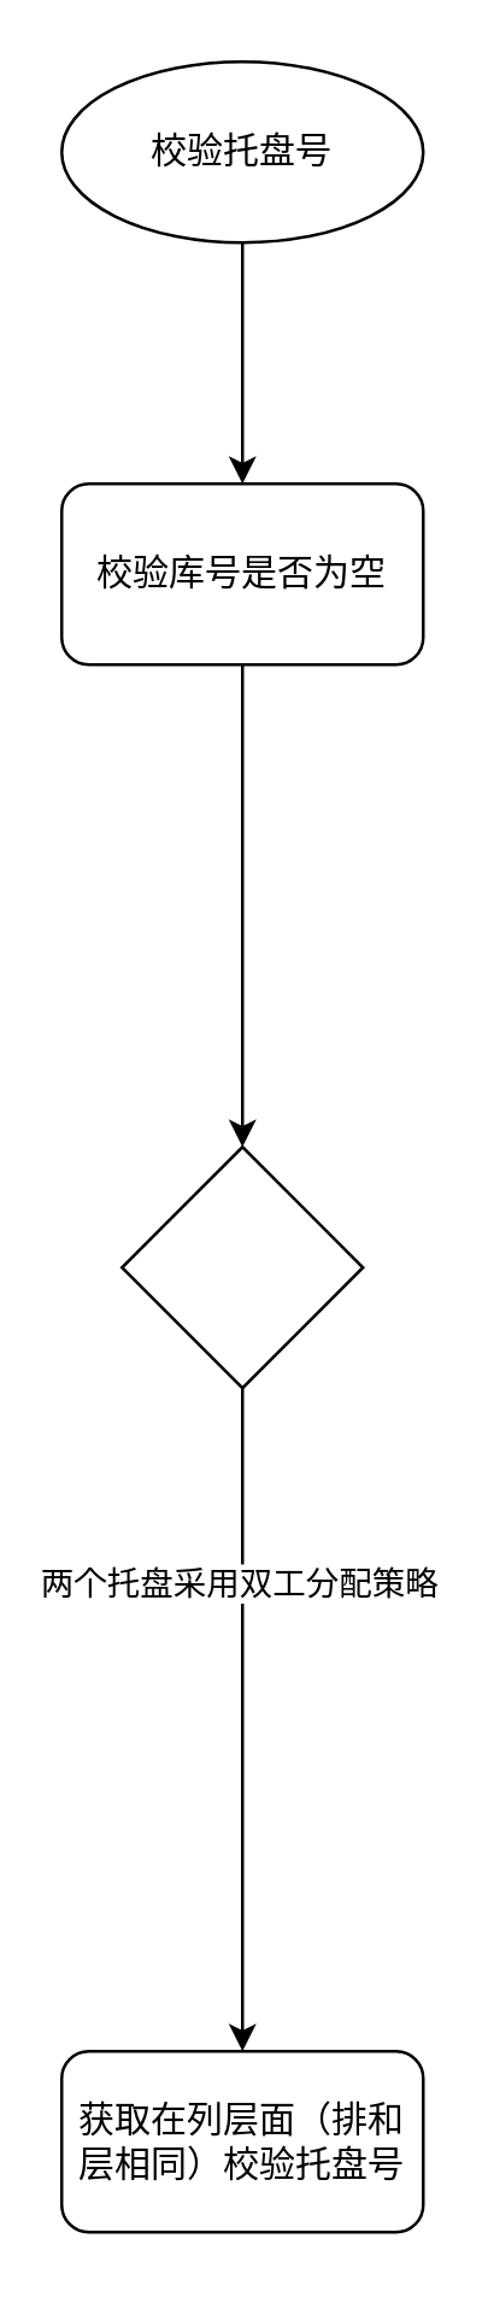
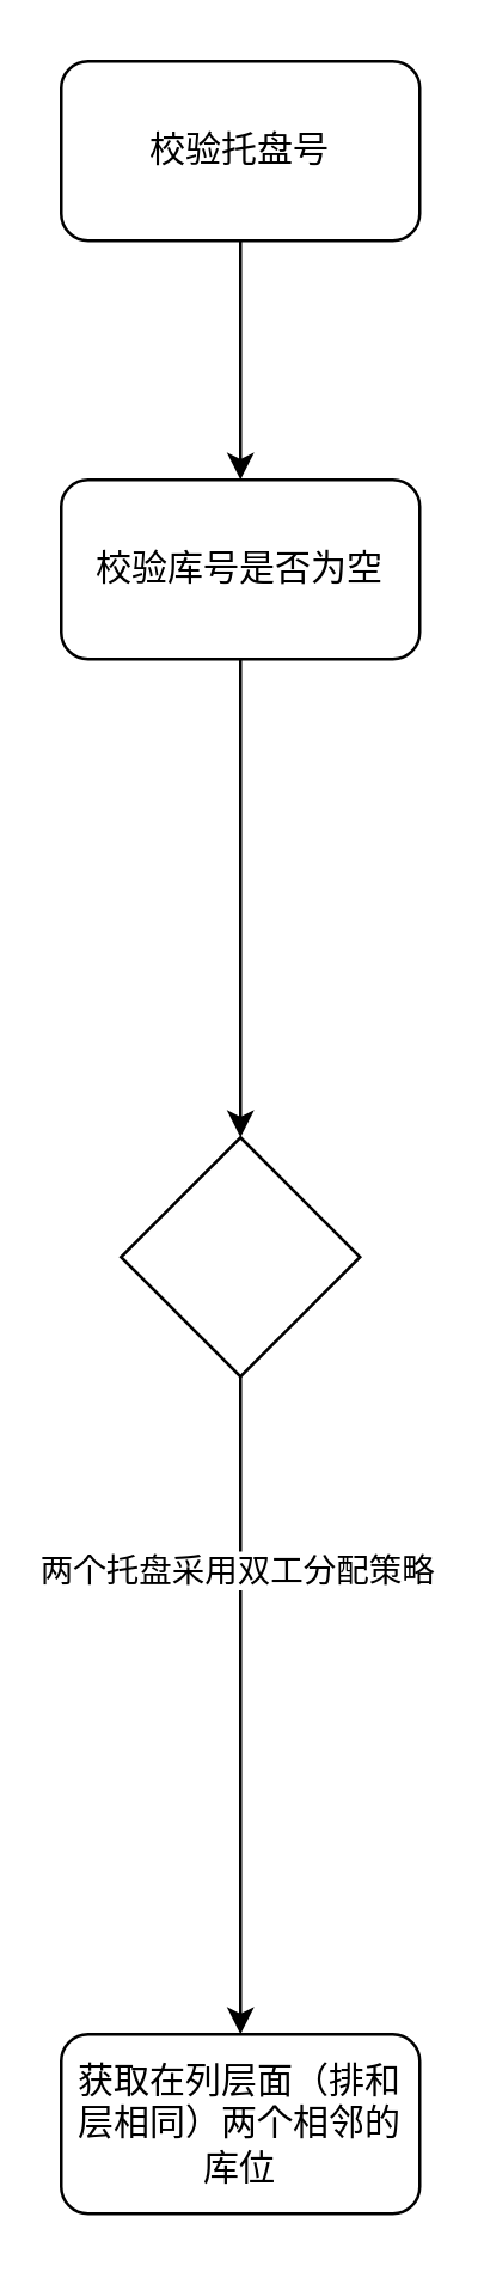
- <mxCell id="3" value="校验托盘号" style="ellipse;whiteSpace=wrap;html=1;" vertex="1" parent="1"><mxGeometry x="20" y="20" width="120" height="60" as="geometry" /></mxCell>
+ <mxCell id="3" value="校验托盘号" style="rounded=1;whiteSpace=wrap;html=1;" vertex="1" parent="1"><mxGeometry x="20" y="20" width="120" height="60" as="geometry" /></mxCell>
- <mxCell id="7" value="获取在列层面（排和层相同）校验托盘号" style="rounded=1;whiteSpace=wrap;html=1;" vertex="1" parent="1"><mxGeometry x="20" y="680" width="120" height="60" as="geometry" /></mxCell>
+ <mxCell id="7" value="获取在列层面（排和层相同）两个相邻的库位" style="rounded=1;whiteSpace=wrap;html=1;" vertex="1" parent="1"><mxGeometry x="20" y="680" width="120" height="60" as="geometry" /></mxCell>
